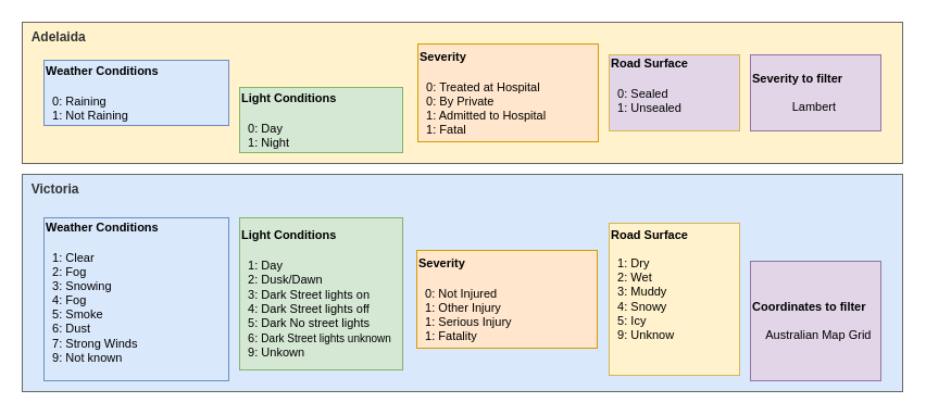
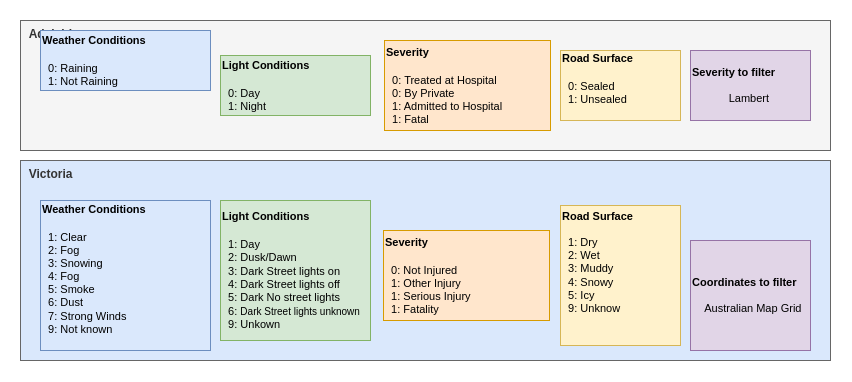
- <mxCell id="2" value="&amp;nbsp; &lt;b&gt;Adelaida&lt;/b&gt;" style="rounded=0;whiteSpace=wrap;html=1;fillColor=#fff2cc;fontColor=#333333;strokeColor=#666666;verticalAlign=top;align=left;" vertex="1" parent="1"><mxGeometry x="20" y="20" width="810" height="130" as="geometry" /></mxCell>
+ <mxCell id="2" value="&amp;nbsp; &lt;b&gt;Adelaida&lt;/b&gt;" style="rounded=0;whiteSpace=wrap;html=1;fillColor=#f5f5f5;fontColor=#333333;strokeColor=#666666;verticalAlign=top;align=left;" vertex="1" parent="1"><mxGeometry x="20" y="20" width="810" height="130" as="geometry" /></mxCell>
- <mxCell id="3" value="&lt;font style=&quot;font-size: 11px;&quot;&gt;&lt;b style=&quot;&quot;&gt;Weather Conditions&lt;/b&gt;&lt;br&gt;&lt;br&gt;&lt;/font&gt;&lt;div style=&quot;font-size: 11px;&quot;&gt;&lt;font style=&quot;font-size: 11px;&quot;&gt;&lt;b style=&quot;font-weight: bold; background-color: initial;&quot;&gt;&amp;nbsp;&lt;/b&gt;&lt;span style=&quot;background-color: initial;&quot;&gt; 0: Raining&lt;/span&gt;&lt;/font&gt;&lt;/div&gt;&lt;div style=&quot;font-size: 11px;&quot;&gt;&lt;span style=&quot;background-color: initial;&quot;&gt;&lt;font style=&quot;font-size: 11px;&quot;&gt;&amp;nbsp; 1: Not Raining&lt;/font&gt;&lt;/span&gt;&lt;/div&gt;" style="rounded=0;whiteSpace=wrap;html=1;align=left;fillColor=#dae8fc;strokeColor=#6c8ebf;" vertex="1" parent="1"><mxGeometry x="40" y="55" width="170" height="60" as="geometry" /></mxCell>
+ <mxCell id="3" value="&lt;font style=&quot;font-size: 11px;&quot;&gt;&lt;b style=&quot;&quot;&gt;Weather Conditions&lt;/b&gt;&lt;br&gt;&lt;br&gt;&lt;/font&gt;&lt;div style=&quot;font-size: 11px;&quot;&gt;&lt;font style=&quot;font-size: 11px;&quot;&gt;&lt;b style=&quot;font-weight: bold; background-color: initial;&quot;&gt;&amp;nbsp;&lt;/b&gt;&lt;span style=&quot;background-color: initial;&quot;&gt; 0: Raining&lt;/span&gt;&lt;/font&gt;&lt;/div&gt;&lt;div style=&quot;font-size: 11px;&quot;&gt;&lt;span style=&quot;background-color: initial;&quot;&gt;&lt;font style=&quot;font-size: 11px;&quot;&gt;&amp;nbsp; 1: Not Raining&lt;/font&gt;&lt;/span&gt;&lt;/div&gt;" style="rounded=0;whiteSpace=wrap;html=1;align=left;fillColor=#dae8fc;strokeColor=#6c8ebf;" vertex="1" parent="1"><mxGeometry x="40" y="30" width="170" height="60" as="geometry" /></mxCell>
- <mxCell id="6" value="&lt;font style=&quot;font-size: 11px;&quot;&gt;&lt;b style=&quot;&quot;&gt;Road Surface&lt;br&gt;&lt;/b&gt;&lt;br&gt;&lt;/font&gt;&lt;div style=&quot;font-size: 11px;&quot;&gt;&lt;font style=&quot;font-size: 11px;&quot;&gt;&lt;b style=&quot;font-weight: bold; background-color: initial;&quot;&gt;&amp;nbsp;&lt;/b&gt;&lt;span style=&quot;background-color: initial;&quot;&gt; 0: Sealed&lt;/span&gt;&lt;/font&gt;&lt;/div&gt;&lt;div style=&quot;font-size: 11px;&quot;&gt;&lt;span style=&quot;background-color: initial;&quot;&gt;&lt;font style=&quot;font-size: 11px;&quot;&gt;&amp;nbsp; 1: Unsealed&lt;/font&gt;&lt;/span&gt;&lt;/div&gt;&lt;div style=&quot;font-size: 11px;&quot;&gt;&lt;span style=&quot;background-color: initial;&quot;&gt;&lt;font style=&quot;font-size: 11px;&quot;&gt;&lt;br&gt;&lt;/font&gt;&lt;/span&gt;&lt;/div&gt;" style="rounded=0;whiteSpace=wrap;html=1;align=left;fillColor=#e1d5e7;strokeColor=#d6b656;" vertex="1" parent="1"><mxGeometry x="560" y="50" width="120" height="70" as="geometry" /></mxCell>
+ <mxCell id="6" value="&lt;font style=&quot;font-size: 11px;&quot;&gt;&lt;b style=&quot;&quot;&gt;Road Surface&lt;br&gt;&lt;/b&gt;&lt;br&gt;&lt;/font&gt;&lt;div style=&quot;font-size: 11px;&quot;&gt;&lt;font style=&quot;font-size: 11px;&quot;&gt;&lt;b style=&quot;font-weight: bold; background-color: initial;&quot;&gt;&amp;nbsp;&lt;/b&gt;&lt;span style=&quot;background-color: initial;&quot;&gt; 0: Sealed&lt;/span&gt;&lt;/font&gt;&lt;/div&gt;&lt;div style=&quot;font-size: 11px;&quot;&gt;&lt;span style=&quot;background-color: initial;&quot;&gt;&lt;font style=&quot;font-size: 11px;&quot;&gt;&amp;nbsp; 1: Unsealed&lt;/font&gt;&lt;/span&gt;&lt;/div&gt;&lt;div style=&quot;font-size: 11px;&quot;&gt;&lt;span style=&quot;background-color: initial;&quot;&gt;&lt;font style=&quot;font-size: 11px;&quot;&gt;&lt;br&gt;&lt;/font&gt;&lt;/span&gt;&lt;/div&gt;" style="rounded=0;whiteSpace=wrap;html=1;align=left;fillColor=#fff2cc;strokeColor=#d6b656;" vertex="1" parent="1"><mxGeometry x="560" y="50" width="120" height="70" as="geometry" /></mxCell>
- <mxCell id="4" value="&lt;font style=&quot;font-size: 11px;&quot;&gt;&lt;b style=&quot;&quot;&gt;Light Conditions&lt;/b&gt;&lt;br&gt;&lt;br&gt;&lt;/font&gt;&lt;div style=&quot;font-size: 11px;&quot;&gt;&lt;font style=&quot;font-size: 11px;&quot;&gt;&lt;b style=&quot;font-weight: bold; background-color: initial;&quot;&gt;&amp;nbsp;&lt;/b&gt;&lt;span style=&quot;background-color: initial;&quot;&gt; 0: Day&lt;/span&gt;&lt;/font&gt;&lt;/div&gt;&lt;div style=&quot;font-size: 11px;&quot;&gt;&lt;span style=&quot;background-color: initial;&quot;&gt;&lt;font style=&quot;font-size: 11px;&quot;&gt;&amp;nbsp; 1: Night&lt;/font&gt;&lt;/span&gt;&lt;/div&gt;" style="rounded=0;whiteSpace=wrap;html=1;align=left;fillColor=#d5e8d4;strokeColor=#82b366;" vertex="1" parent="1"><mxGeometry x="220" y="80" width="150" height="60" as="geometry" /></mxCell>
+ <mxCell id="4" value="&lt;font style=&quot;font-size: 11px;&quot;&gt;&lt;b style=&quot;&quot;&gt;Light Conditions&lt;/b&gt;&lt;br&gt;&lt;br&gt;&lt;/font&gt;&lt;div style=&quot;font-size: 11px;&quot;&gt;&lt;font style=&quot;font-size: 11px;&quot;&gt;&lt;b style=&quot;font-weight: bold; background-color: initial;&quot;&gt;&amp;nbsp;&lt;/b&gt;&lt;span style=&quot;background-color: initial;&quot;&gt; 0: Day&lt;/span&gt;&lt;/font&gt;&lt;/div&gt;&lt;div style=&quot;font-size: 11px;&quot;&gt;&lt;span style=&quot;background-color: initial;&quot;&gt;&lt;font style=&quot;font-size: 11px;&quot;&gt;&amp;nbsp; 1: Night&lt;/font&gt;&lt;/span&gt;&lt;/div&gt;" style="rounded=0;whiteSpace=wrap;html=1;align=left;fillColor=#d5e8d4;strokeColor=#82b366;" vertex="1" parent="1"><mxGeometry x="220" y="55" width="150" height="60" as="geometry" /></mxCell>
